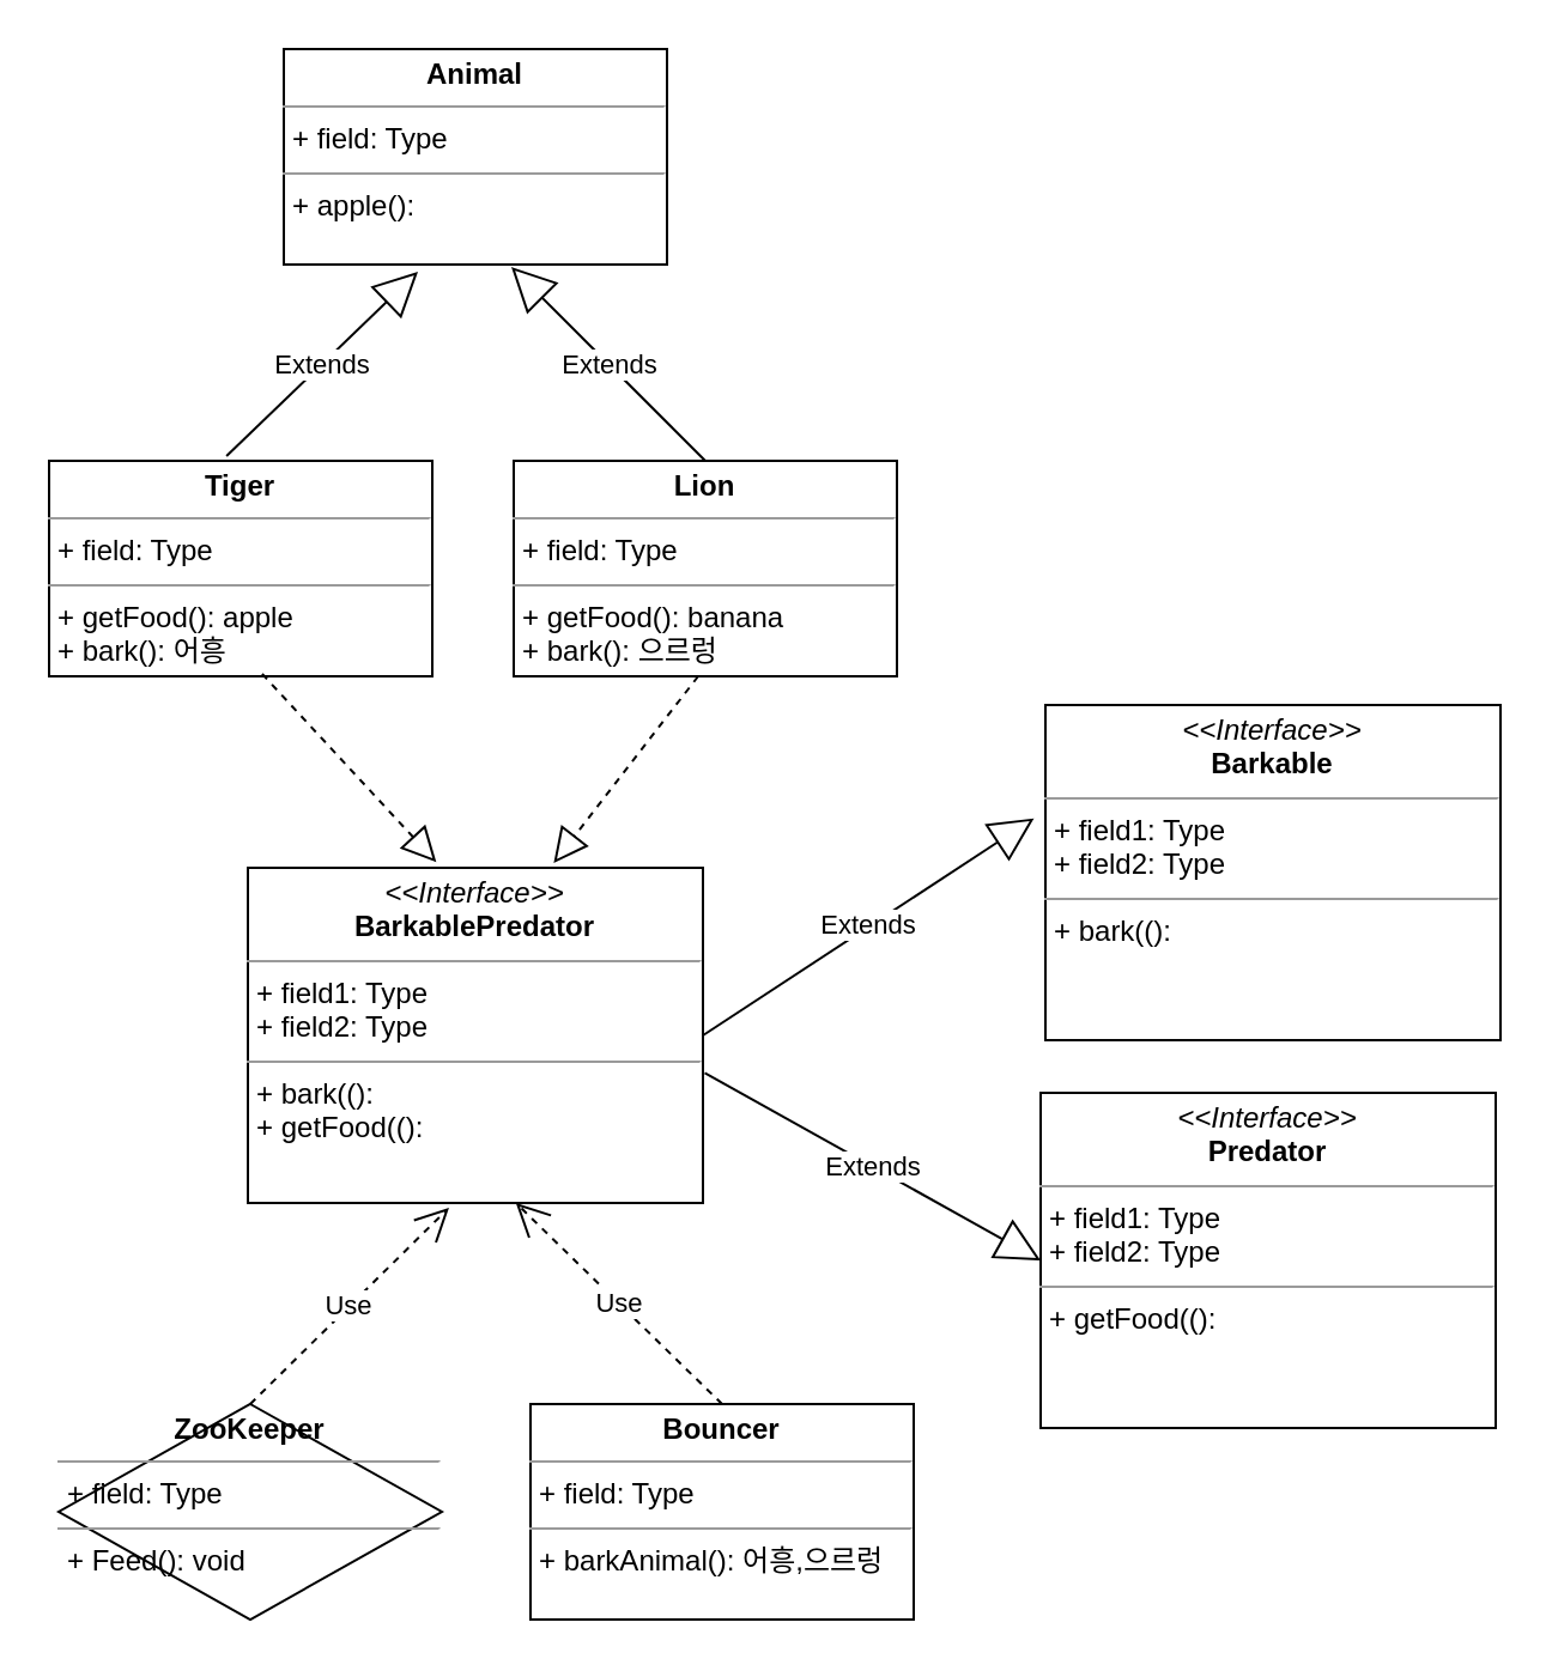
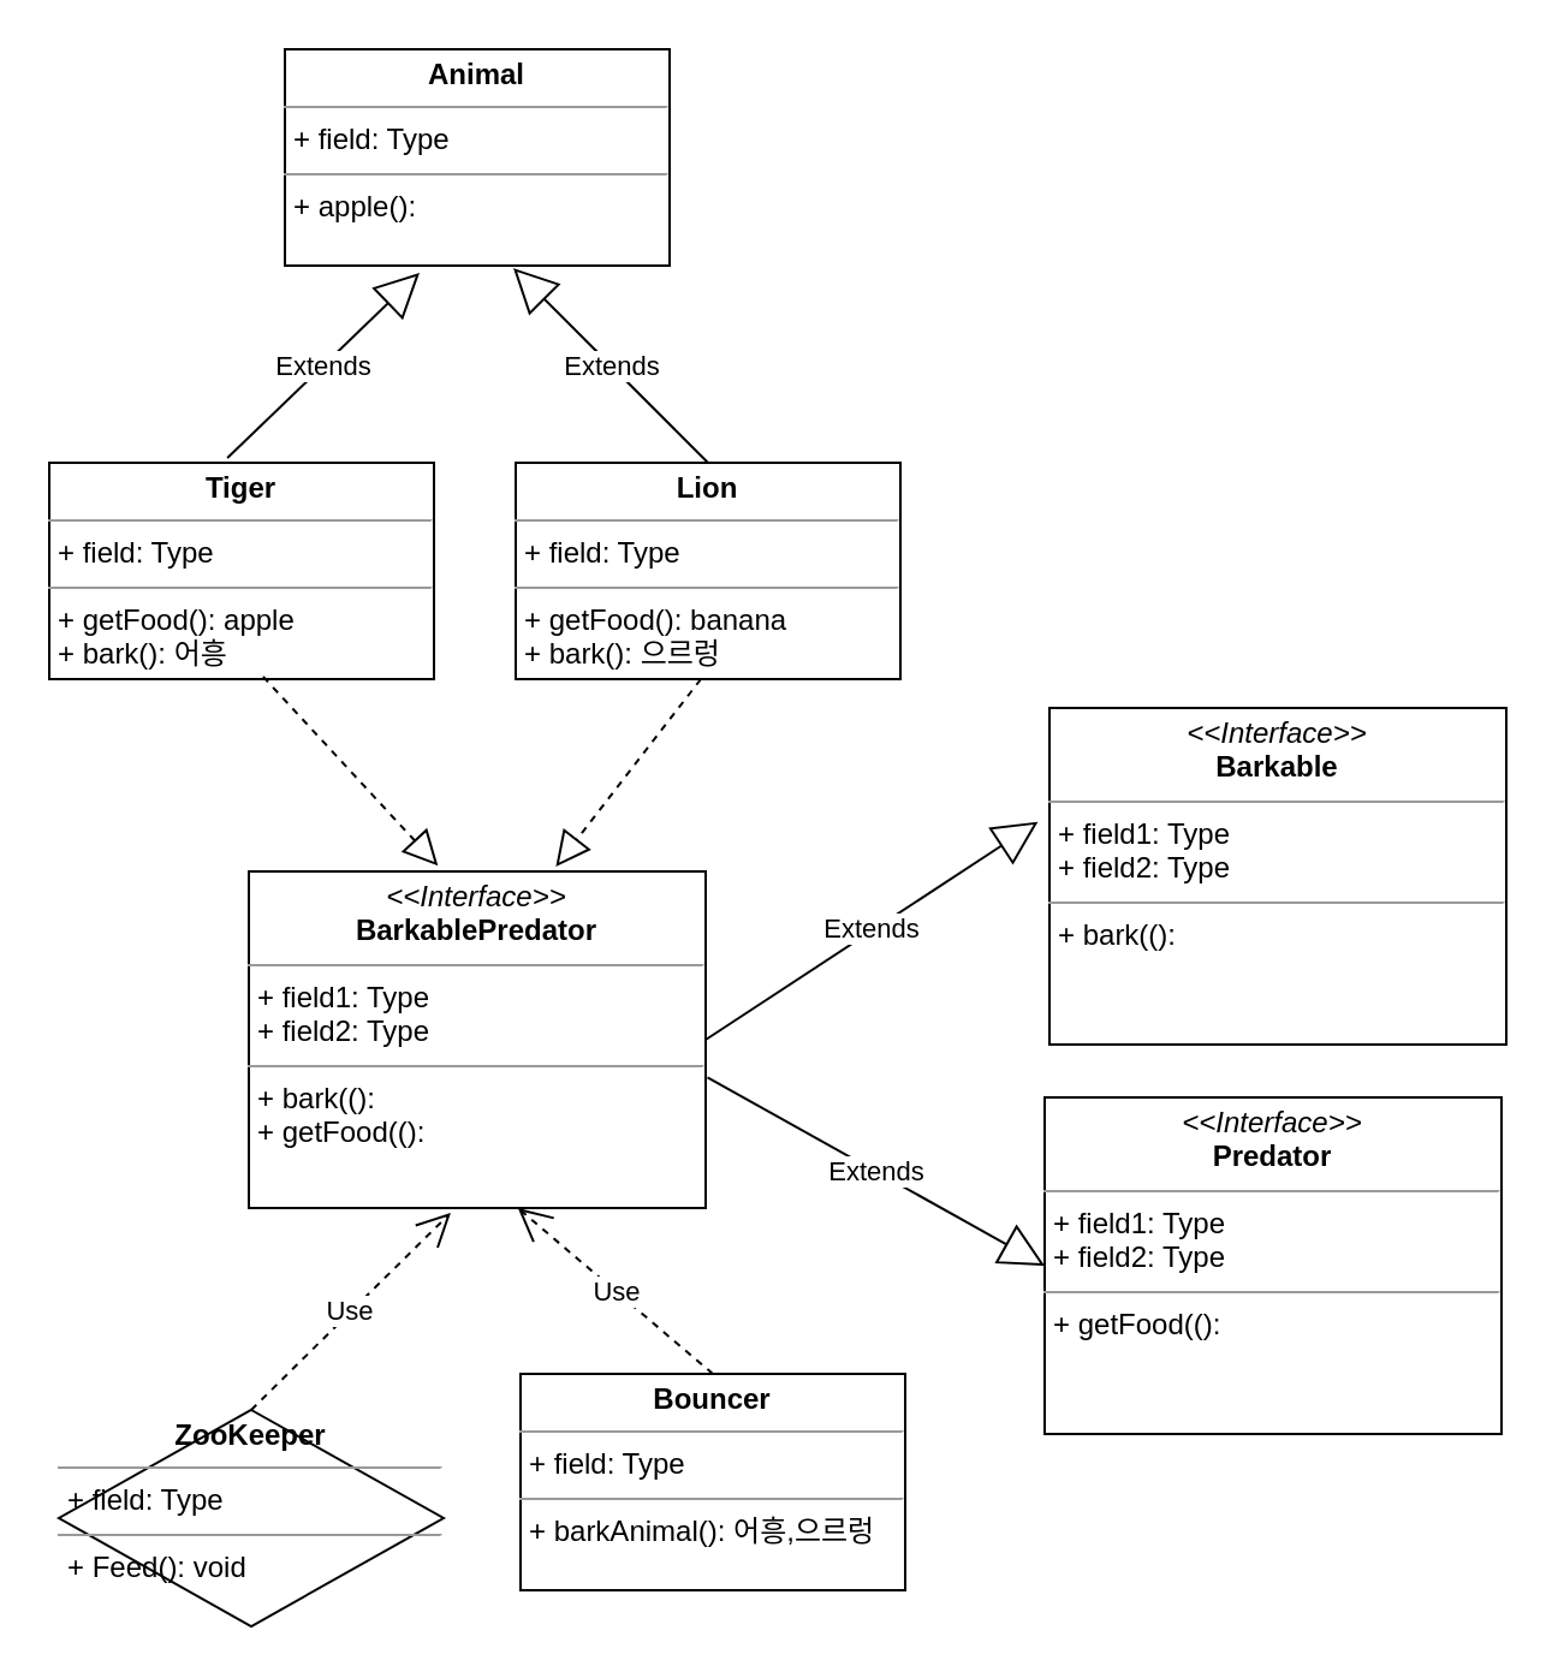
- <mxCell id="10" value="&lt;p style=&quot;margin:0px;margin-top:4px;text-align:center;&quot;&gt;&lt;b&gt;Bouncer&lt;/b&gt;&lt;/p&gt;&lt;hr size=&quot;1&quot;&gt;&lt;p style=&quot;margin:0px;margin-left:4px;&quot;&gt;+ field: Type&lt;/p&gt;&lt;hr size=&quot;1&quot;&gt;&lt;p style=&quot;margin:0px;margin-left:4px;&quot;&gt;+ barkAnimal(): 어흥,으르렁&lt;/p&gt;" style="verticalAlign=top;align=left;overflow=fill;fontSize=12;fontFamily=Helvetica;html=1;fillColor=none;" vertex="1" parent="1"><mxGeometry x="221" y="586" width="160" height="90" as="geometry" /></mxCell>
+ <mxCell id="10" value="&lt;p style=&quot;margin:0px;margin-top:4px;text-align:center;&quot;&gt;&lt;b&gt;Bouncer&lt;/b&gt;&lt;/p&gt;&lt;hr size=&quot;1&quot;&gt;&lt;p style=&quot;margin:0px;margin-left:4px;&quot;&gt;+ field: Type&lt;/p&gt;&lt;hr size=&quot;1&quot;&gt;&lt;p style=&quot;margin:0px;margin-left:4px;&quot;&gt;+ barkAnimal(): 어흥,으르렁&lt;/p&gt;" style="verticalAlign=top;align=left;overflow=fill;fontSize=12;fontFamily=Helvetica;html=1;fillColor=none;" vertex="1" parent="1"><mxGeometry x="216" y="571" width="160" height="90" as="geometry" /></mxCell>
